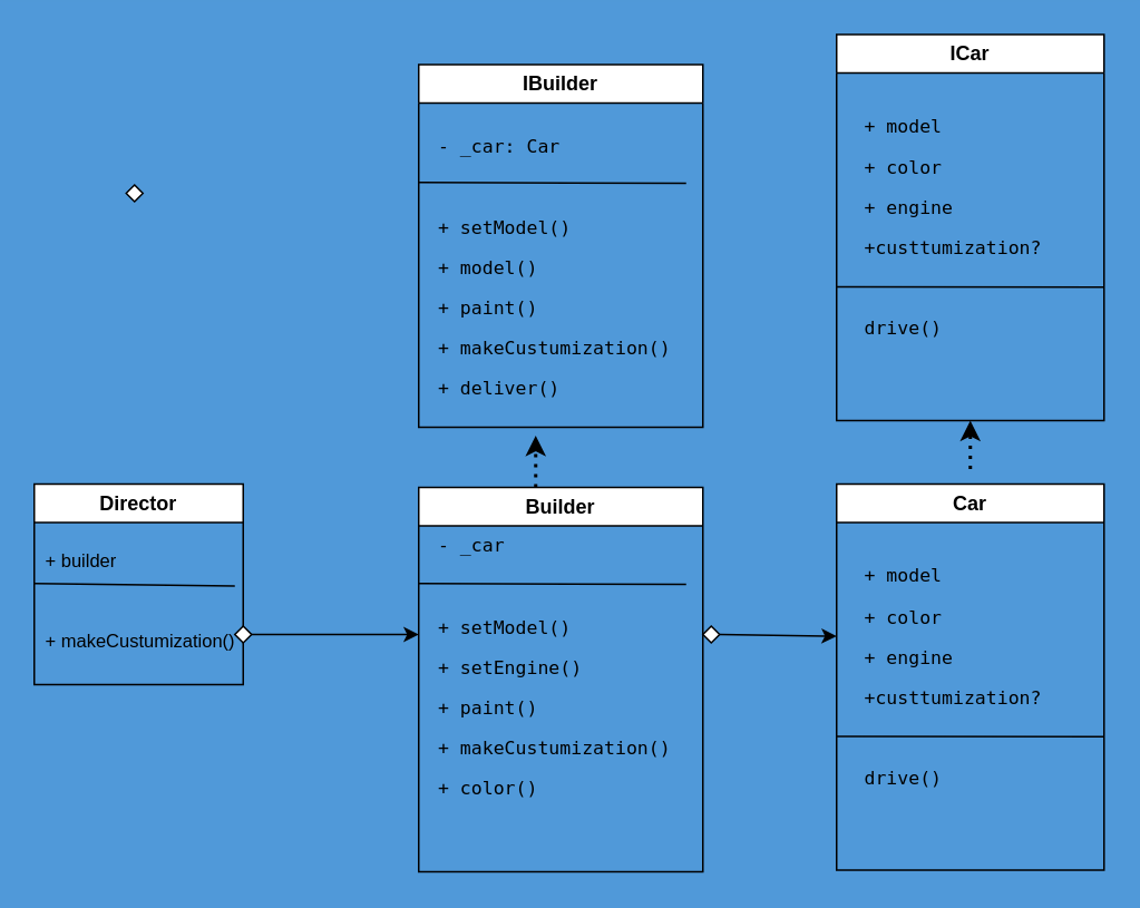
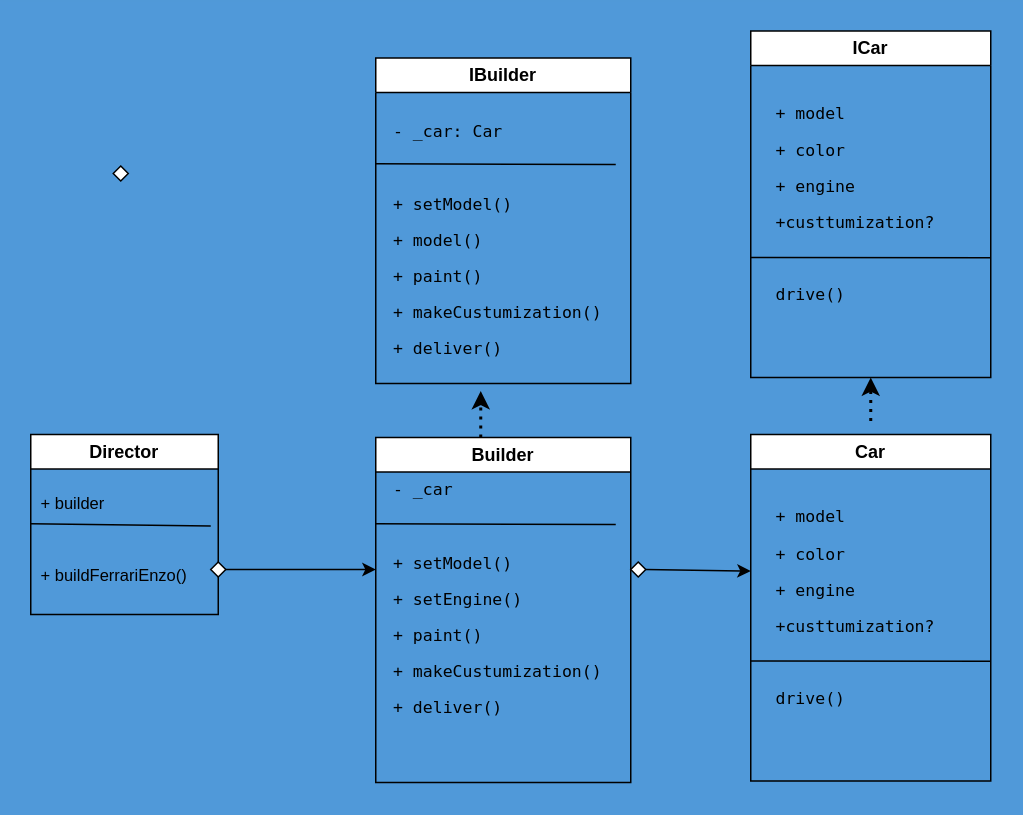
- <mxCell id="5" value="&lt;pre style=&quot;font-size: 11px;&quot;&gt;&lt;font face=&quot;Helvetica&quot;&gt;+ builder&lt;/font&gt;&lt;/pre&gt;&lt;pre style=&quot;font-size: 11px;&quot;&gt;&lt;font face=&quot;Helvetica&quot;&gt;&lt;br&gt;&lt;/font&gt;&lt;/pre&gt;&lt;pre style=&quot;font-size: 11px;&quot;&gt;&lt;font face=&quot;Helvetica&quot;&gt;+ makeCustumization()&lt;/font&gt;&lt;/pre&gt;" style="text;html=1;align=left;verticalAlign=middle;resizable=0;points=[];autosize=1;strokeColor=none;fillColor=none;fontColor=#000000;" vertex="1" parent="3"><mxGeometry x="5" y="20" width="120" height="100" as="geometry" /></mxCell>
+ <mxCell id="5" value="&lt;pre style=&quot;font-size: 11px;&quot;&gt;&lt;font face=&quot;Helvetica&quot;&gt;+ builder&lt;/font&gt;&lt;/pre&gt;&lt;pre style=&quot;font-size: 11px;&quot;&gt;&lt;font face=&quot;Helvetica&quot;&gt;&lt;br&gt;&lt;/font&gt;&lt;/pre&gt;&lt;pre style=&quot;font-size: 11px;&quot;&gt;&lt;font face=&quot;Helvetica&quot;&gt;+ buildFerrariEnzo()&lt;/font&gt;&lt;/pre&gt;" style="text;html=1;align=left;verticalAlign=middle;resizable=0;points=[];autosize=1;strokeColor=none;fillColor=none;fontColor=#000000;" vertex="1" parent="3"><mxGeometry x="5" y="20" width="120" height="100" as="geometry" /></mxCell>
- <mxCell id="10" value="&lt;pre style=&quot;font-size: 11px;&quot;&gt;- _car&lt;/pre&gt;&lt;pre style=&quot;font-size: 11px;&quot;&gt;&lt;br&gt;&lt;/pre&gt;&lt;pre style=&quot;font-size: 11px;&quot;&gt;+ setModel()&lt;/pre&gt;&lt;pre style=&quot;font-size: 11px;&quot;&gt;+ setEngine()&lt;/pre&gt;&lt;pre style=&quot;font-size: 11px;&quot;&gt;+ paint()&lt;/pre&gt;&lt;pre style=&quot;font-size: 11px;&quot;&gt;+ makeCustumization()&lt;/pre&gt;&lt;pre style=&quot;font-size: 11px;&quot;&gt;+ color()&lt;/pre&gt;&lt;pre style=&quot;font-size: 11px;&quot;&gt;&lt;br&gt;&lt;/pre&gt;" style="text;html=1;align=left;verticalAlign=middle;resizable=0;points=[];autosize=1;strokeColor=none;fillColor=none;fontColor=#000000;" vertex="1" parent="9"><mxGeometry x="10" y="10" width="160" height="220" as="geometry" /></mxCell>
+ <mxCell id="10" value="&lt;pre style=&quot;font-size: 11px;&quot;&gt;- _car&lt;/pre&gt;&lt;pre style=&quot;font-size: 11px;&quot;&gt;&lt;br&gt;&lt;/pre&gt;&lt;pre style=&quot;font-size: 11px;&quot;&gt;+ setModel()&lt;/pre&gt;&lt;pre style=&quot;font-size: 11px;&quot;&gt;+ setEngine()&lt;/pre&gt;&lt;pre style=&quot;font-size: 11px;&quot;&gt;+ paint()&lt;/pre&gt;&lt;pre style=&quot;font-size: 11px;&quot;&gt;+ makeCustumization()&lt;/pre&gt;&lt;pre style=&quot;font-size: 11px;&quot;&gt;+ deliver()&lt;/pre&gt;&lt;pre style=&quot;font-size: 11px;&quot;&gt;&lt;br&gt;&lt;/pre&gt;" style="text;html=1;align=left;verticalAlign=middle;resizable=0;points=[];autosize=1;strokeColor=none;fillColor=none;fontColor=#000000;" vertex="1" parent="9"><mxGeometry x="10" y="10" width="160" height="220" as="geometry" /></mxCell>
